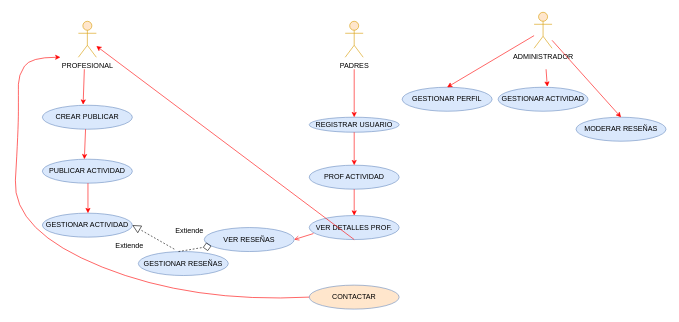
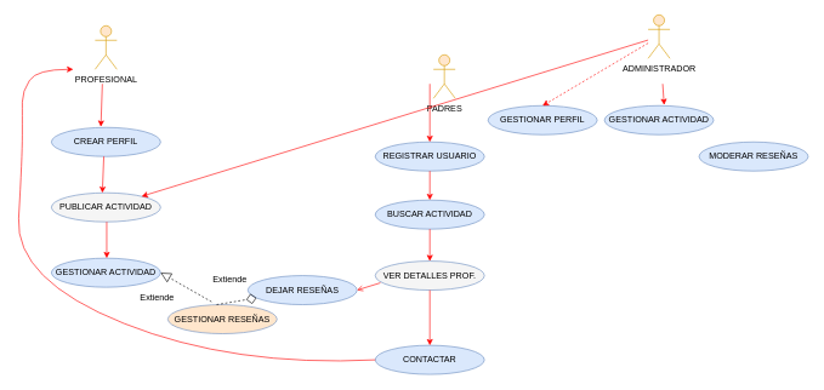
- <mxCell id="2" value="PADRES" style="shape=umlActor;verticalLabelPosition=bottom;verticalAlign=top;html=1;outlineConnect=0;fillColor=#ffe6cc;strokeColor=#d79b00;" vertex="1" parent="1"><mxGeometry x="575" y="35" width="30" height="60" as="geometry" /></mxCell>
+ <mxCell id="2" value="PADRES" style="shape=umlActor;verticalLabelPosition=bottom;verticalAlign=top;html=1;outlineConnect=0;fillColor=#ffe6cc;strokeColor=#d79b00;" vertex="1" parent="1"><mxGeometry x="595" y="75" width="30" height="60" as="geometry" /></mxCell>
- <mxCell id="17" value="" style="endArrow=classic;html=1;rounded=0;strokeColor=#FF0000;entryX=0.5;entryY=0;entryDx=0;entryDy=0;" edge="1" parent="1" source="3" target="13"><mxGeometry width="50" height="50" relative="1" as="geometry"><mxPoint x="670" y="325" as="sourcePoint" /><mxPoint x="750" y="115" as="targetPoint" /></mxGeometry></mxCell>
+ <mxCell id="17" value="" style="endArrow=classic;html=1;rounded=0;strokeColor=#FF0000;entryX=0.5;entryY=0;entryDx=0;entryDy=0;dashed=1;" edge="1" parent="1" source="3" target="13"><mxGeometry width="50" height="50" relative="1" as="geometry"><mxPoint x="670" y="325" as="sourcePoint" /><mxPoint x="750" y="115" as="targetPoint" /></mxGeometry></mxCell>
- <mxCell id="16" value="" style="endArrow=classic;html=1;rounded=0;strokeColor=#FF0000;entryX=0.5;entryY=0;entryDx=0;entryDy=0;" edge="1" parent="1" source="3" target="15"><mxGeometry width="50" height="50" relative="1" as="geometry"><mxPoint x="670" y="325" as="sourcePoint" /><mxPoint x="720" y="275" as="targetPoint" /></mxGeometry></mxCell>
+ <mxCell id="16" value="" style="endArrow=classic;html=1;rounded=0;strokeColor=#FF0000;" edge="1" parent="1" source="3" target="5"><mxGeometry width="50" height="50" relative="1" as="geometry"><mxPoint x="670" y="325" as="sourcePoint" /><mxPoint x="720" y="275" as="targetPoint" /></mxGeometry></mxCell>
- <mxCell id="24" value="CREAR PUBLICAR" style="ellipse;whiteSpace=wrap;html=1;fillColor=#dae8fc;strokeColor=#6c8ebf;" vertex="1" parent="1"><mxGeometry x="70" y="175" width="150" height="40" as="geometry" /></mxCell>
+ <mxCell id="24" value="CREAR PERFIL" style="ellipse;whiteSpace=wrap;html=1;fillColor=#dae8fc;strokeColor=#6c8ebf;" vertex="1" parent="1"><mxGeometry x="70" y="175" width="150" height="40" as="geometry" /></mxCell>
- <mxCell id="9" value="REGISTRAR USUARIO" style="ellipse;whiteSpace=wrap;html=1;fillColor=#dae8fc;strokeColor=#6c8ebf;" vertex="1" parent="1"><mxGeometry x="515" y="195" width="150" height="25" as="geometry" /></mxCell>
+ <mxCell id="9" value="REGISTRAR USUARIO" style="ellipse;whiteSpace=wrap;html=1;fillColor=#dae8fc;strokeColor=#6c8ebf;" vertex="1" parent="1"><mxGeometry x="515" y="195" width="150" height="40" as="geometry" /></mxCell>
- <mxCell id="32" value="" style="endArrow=classic;html=1;rounded=0;strokeColor=#FF0000;exitX=0.5;exitY=1;exitDx=0;exitDy=0;" edge="1" parent="1" source="11" target="4"><mxGeometry width="50" height="50" relative="1" as="geometry"><mxPoint x="829" y="444" as="sourcePoint" /><mxPoint x="829" y="394" as="targetPoint" /></mxGeometry></mxCell>
+ <mxCell id="32" value="" style="endArrow=classic;html=1;rounded=0;strokeColor=#FF0000;entryX=0.5;entryY=0;entryDx=0;entryDy=0;exitX=0.5;exitY=1;exitDx=0;exitDy=0;" edge="1" parent="1" source="11" target="12"><mxGeometry width="50" height="50" relative="1" as="geometry"><mxPoint x="829" y="444" as="sourcePoint" /><mxPoint x="829" y="394" as="targetPoint" /></mxGeometry></mxCell>
- <mxCell id="5" value="PUBLICAR ACTIVIDAD" style="ellipse;whiteSpace=wrap;html=1;fillColor=#dae8fc;strokeColor=#6c8ebf;" vertex="1" parent="1"><mxGeometry x="70" y="265" width="150" height="40" as="geometry" /></mxCell>
+ <mxCell id="5" value="PUBLICAR ACTIVIDAD" style="ellipse;whiteSpace=wrap;html=1;fillColor=#f5f5f5;strokeColor=#6c8ebf;" vertex="1" parent="1"><mxGeometry x="70" y="265" width="150" height="40" as="geometry" /></mxCell>
- <mxCell id="10" value="PROF ACTIVIDAD" style="ellipse;whiteSpace=wrap;html=1;fillColor=#dae8fc;strokeColor=#6c8ebf;" vertex="1" parent="1"><mxGeometry x="515" y="275" width="150" height="40" as="geometry" /></mxCell>
+ <mxCell id="10" value="BUSCAR ACTIVIDAD" style="ellipse;whiteSpace=wrap;html=1;fillColor=#dae8fc;strokeColor=#6c8ebf;" vertex="1" parent="1"><mxGeometry x="515" y="275" width="150" height="40" as="geometry" /></mxCell>
- <mxCell id="11" value="VER DETALLES PROF." style="ellipse;whiteSpace=wrap;html=1;fillColor=#dae8fc;strokeColor=#6c8ebf;" vertex="1" parent="1"><mxGeometry x="515" y="359" width="150" height="40" as="geometry" /></mxCell>
+ <mxCell id="11" value="VER DETALLES PROF." style="ellipse;whiteSpace=wrap;html=1;fillColor=#f5f5f5;strokeColor=#6c8ebf;" vertex="1" parent="1"><mxGeometry x="515" y="359" width="150" height="40" as="geometry" /></mxCell>
- <mxCell id="8" value="VER RESEÑAS" style="ellipse;whiteSpace=wrap;html=1;fillColor=#dae8fc;strokeColor=#6c8ebf;" vertex="1" parent="1"><mxGeometry x="340" y="379" width="150" height="40" as="geometry" /></mxCell>
+ <mxCell id="8" value="DEJAR RESEÑAS" style="ellipse;whiteSpace=wrap;html=1;fillColor=#dae8fc;strokeColor=#6c8ebf;" vertex="1" parent="1"><mxGeometry x="340" y="379" width="150" height="40" as="geometry" /></mxCell>
- <mxCell id="7" value="GESTIONAR RESEÑAS" style="ellipse;whiteSpace=wrap;html=1;fillColor=#dae8fc;strokeColor=#6c8ebf;" vertex="1" parent="1"><mxGeometry x="230" y="419" width="150" height="40" as="geometry" /></mxCell>
+ <mxCell id="7" value="GESTIONAR RESEÑAS" style="ellipse;whiteSpace=wrap;html=1;fillColor=#ffe6cc;strokeColor=#6c8ebf;" vertex="1" parent="1"><mxGeometry x="230" y="419" width="150" height="40" as="geometry" /></mxCell>
- <mxCell id="12" value="CONTACTAR" style="ellipse;whiteSpace=wrap;html=1;fillColor=#ffe6cc;strokeColor=#6c8ebf;" vertex="1" parent="1"><mxGeometry x="515" y="475" width="150" height="40" as="geometry" /></mxCell>
+ <mxCell id="12" value="CONTACTAR" style="ellipse;whiteSpace=wrap;html=1;fillColor=#dae8fc;strokeColor=#6c8ebf;" vertex="1" parent="1"><mxGeometry x="515" y="475" width="150" height="40" as="geometry" /></mxCell>
